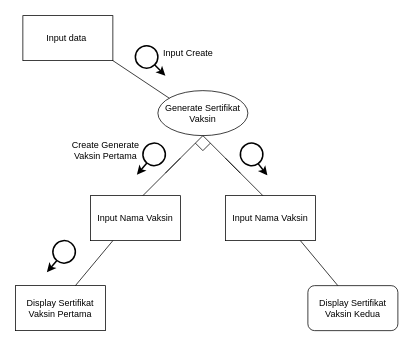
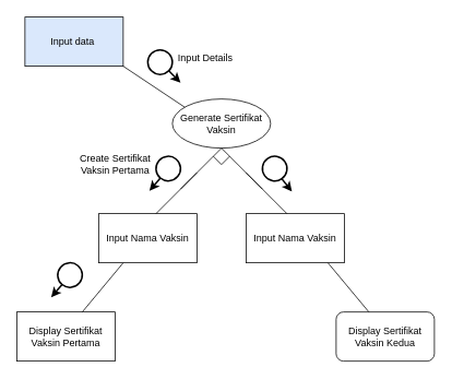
- <mxCell id="3" value="Input data&amp;nbsp;" style="rounded=0;whiteSpace=wrap;html=1;" vertex="1" parent="2"><mxGeometry width="120" height="60" as="geometry" /></mxCell>
+ <mxCell id="3" value="Input data&amp;nbsp;" style="rounded=0;whiteSpace=wrap;html=1;fillColor=#dae8fc;" vertex="1" parent="2"><mxGeometry width="120" height="60" as="geometry" /></mxCell>
- <mxCell id="8" value="Input Create" style="text;html=1;align=center;verticalAlign=middle;resizable=0;points=[];autosize=1;strokeColor=none;fillColor=none;" vertex="1" parent="2"><mxGeometry x="180" y="40" width="80" height="20" as="geometry" /></mxCell>
+ <mxCell id="8" value="Input Details" style="text;html=1;align=center;verticalAlign=middle;resizable=0;points=[];autosize=1;strokeColor=none;fillColor=none;" vertex="1" parent="2"><mxGeometry x="180" y="40" width="80" height="20" as="geometry" /></mxCell>
- <mxCell id="24" value="Create Generate &lt;br&gt;Vaksin Pertama" style="text;html=1;align=center;verticalAlign=middle;resizable=0;points=[];autosize=1;strokeColor=none;fillColor=none;" vertex="1" parent="1"><mxGeometry x="90" y="185" width="100" height="30" as="geometry" /></mxCell>
+ <mxCell id="24" value="Create Sertifikat &lt;br&gt;Vaksin Pertama" style="text;html=1;align=center;verticalAlign=middle;resizable=0;points=[];autosize=1;strokeColor=none;fillColor=none;" vertex="1" parent="1"><mxGeometry x="90" y="185" width="100" height="30" as="geometry" /></mxCell>
